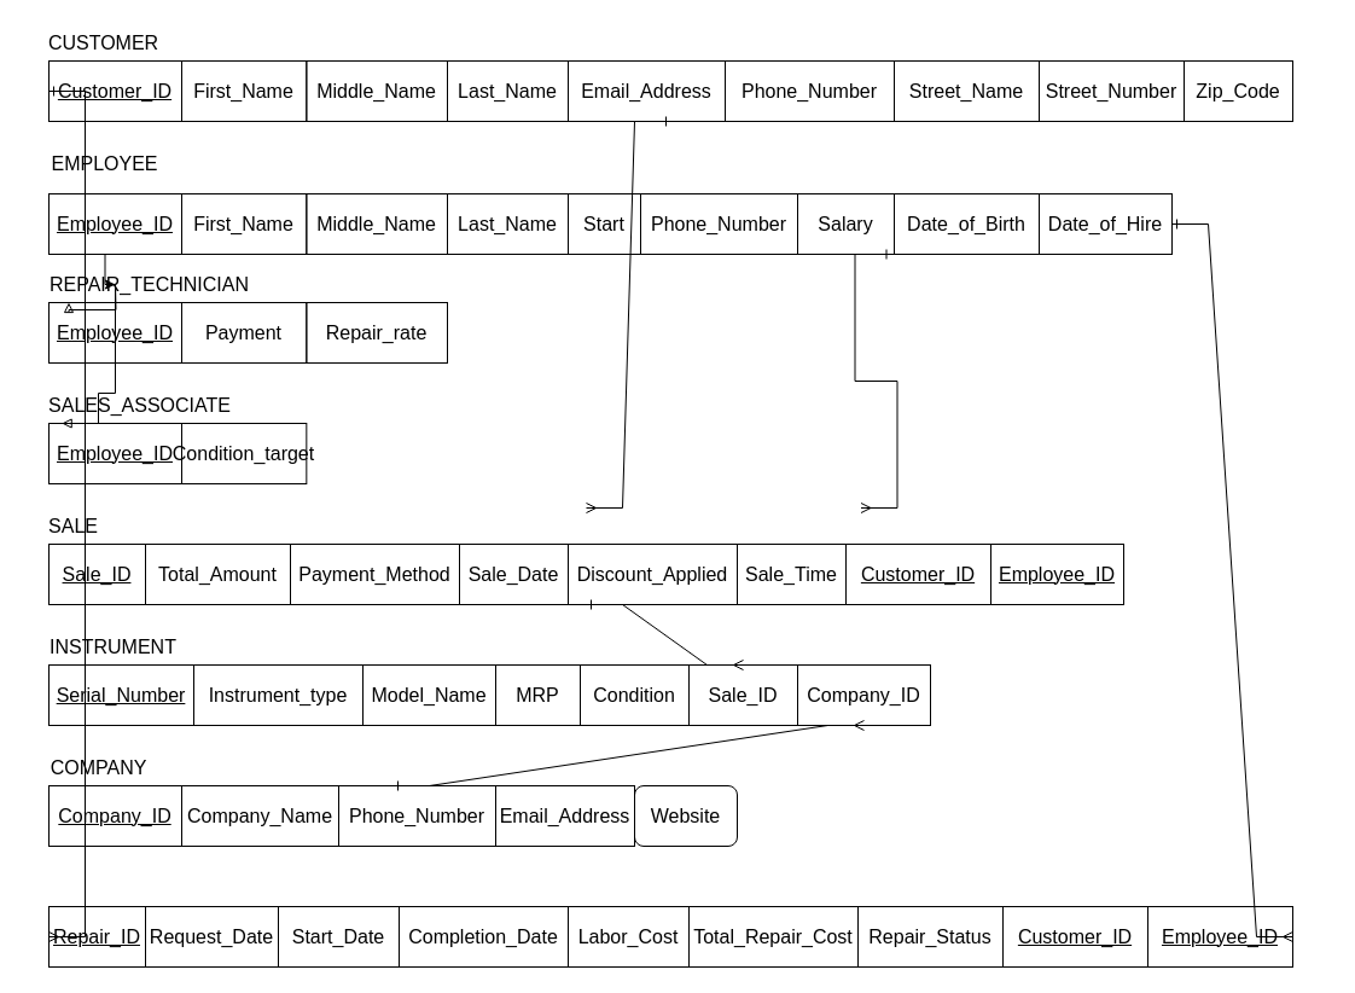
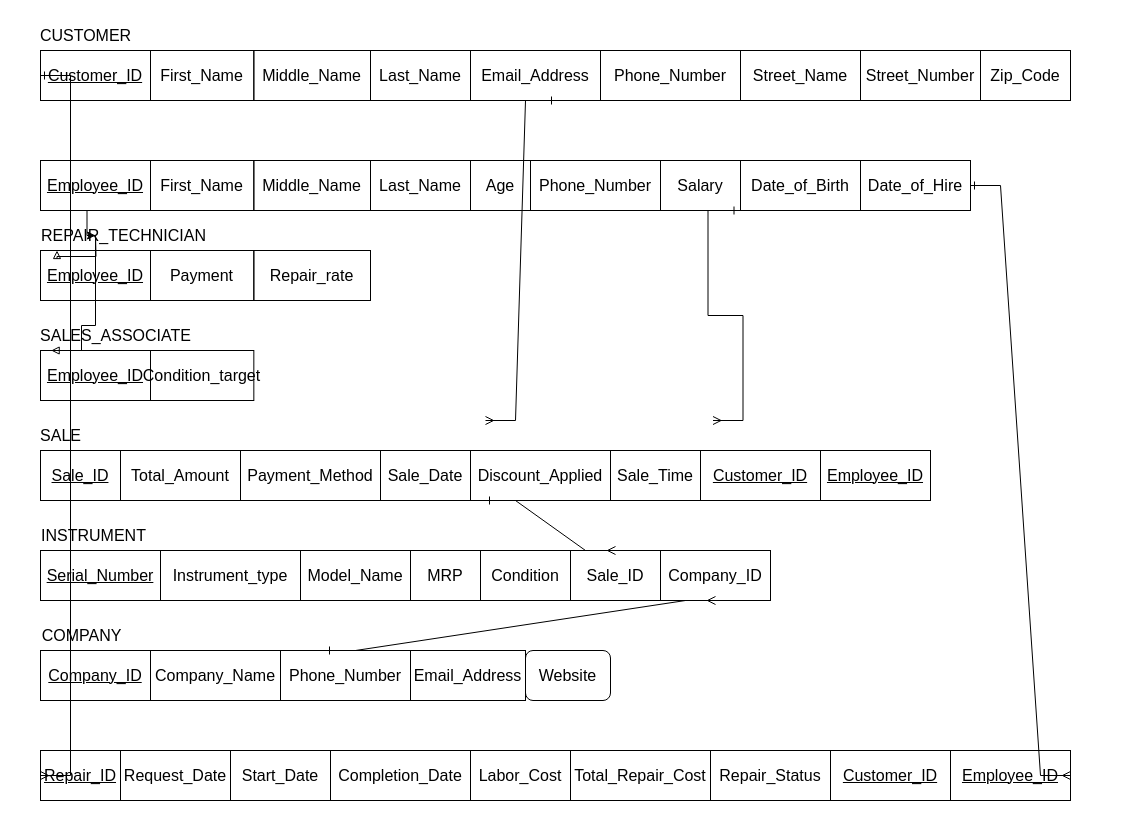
- <mxCell id="20" value="&lt;span style=&quot;font-size: 16px;&quot;&gt;EMPLOYEE&lt;/span&gt;" style="text;html=1;align=center;verticalAlign=middle;resizable=0;points=[];autosize=1;strokeColor=none;fillColor=none;fontColor=light-dark(#000000,#000000);" parent="1" vertex="1"><mxGeometry x="31" y="120" width="110" height="30" as="geometry" /></mxCell>
- <mxCell id="62" value="&lt;span style=&quot;font-size: 16px;&quot;&gt;Start&lt;/span&gt;" style="whiteSpace=wrap;html=1;align=center;fillColor=none;fontColor=light-dark(#000000,#000000);labelBorderColor=none;strokeColor=light-dark(#000000,#000000);" parent="57" vertex="1"><mxGeometry x="430" width="60" height="50" as="geometry" /></mxCell>
+ <mxCell id="62" value="&lt;span style=&quot;font-size: 16px;&quot;&gt;Age&lt;/span&gt;" style="whiteSpace=wrap;html=1;align=center;fillColor=none;fontColor=light-dark(#000000,#000000);labelBorderColor=none;strokeColor=light-dark(#000000,#000000);" parent="57" vertex="1"><mxGeometry x="430" width="60" height="50" as="geometry" /></mxCell>
